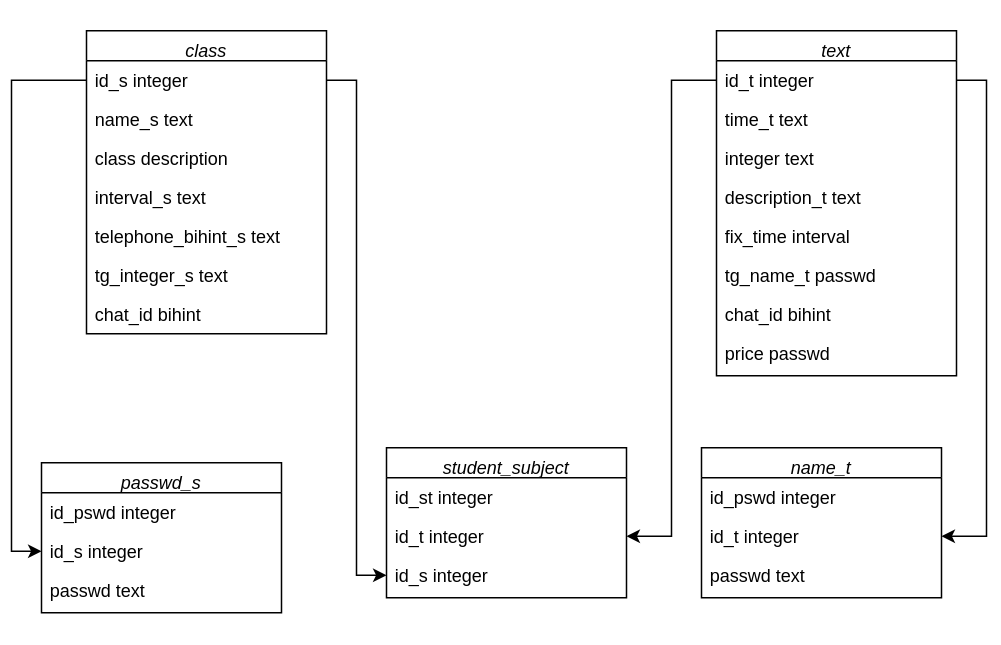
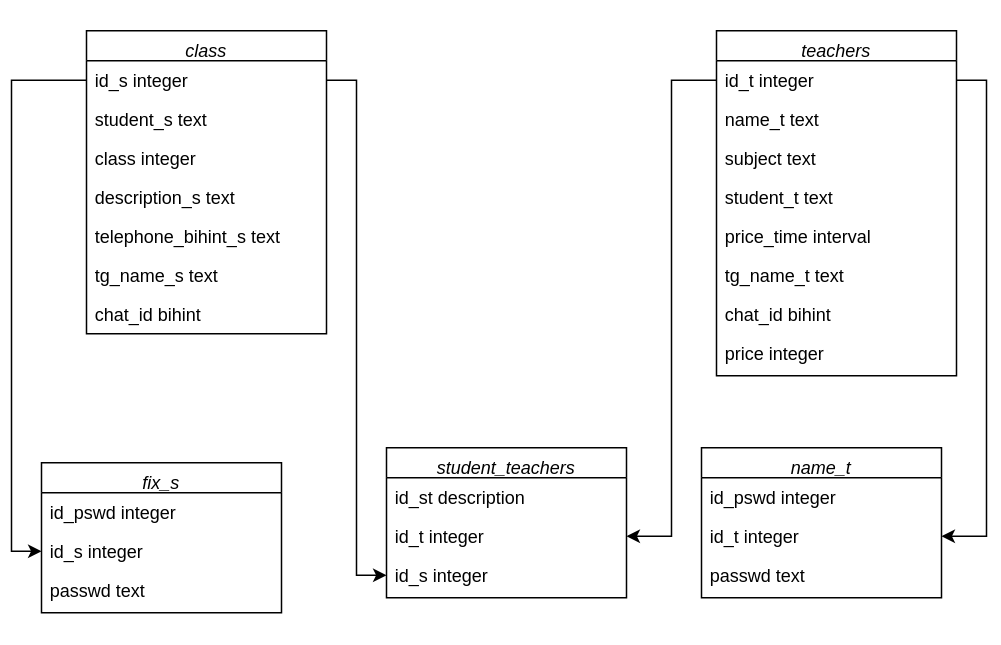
- <mxCell id="10" value="text" style="swimlane;fontStyle=2;align=center;verticalAlign=top;childLayout=stackLayout;horizontal=1;startSize=20;horizontalStack=0;resizeParent=1;resizeLast=0;collapsible=1;marginBottom=0;rounded=0;shadow=0;strokeWidth=1;" vertex="1" parent="1"><mxGeometry x="470" y="20" width="160" height="230" as="geometry"><mxRectangle x="230" y="140" width="160" height="26" as="alternateBounds" /></mxGeometry></mxCell>
+ <mxCell id="10" value="teachers" style="swimlane;fontStyle=2;align=center;verticalAlign=top;childLayout=stackLayout;horizontal=1;startSize=20;horizontalStack=0;resizeParent=1;resizeLast=0;collapsible=1;marginBottom=0;rounded=0;shadow=0;strokeWidth=1;" vertex="1" parent="1"><mxGeometry x="470" y="20" width="160" height="230" as="geometry"><mxRectangle x="230" y="140" width="160" height="26" as="alternateBounds" /></mxGeometry></mxCell>
- <mxCell id="4" value="name_s text" style="text;align=left;verticalAlign=top;spacingLeft=4;spacingRight=4;overflow=hidden;rotatable=0;points=[[0,0.5],[1,0.5]];portConstraint=eastwest;" vertex="1" parent="2"><mxGeometry y="46" width="160" height="26" as="geometry" /></mxCell>
+ <mxCell id="4" value="student_s text" style="text;align=left;verticalAlign=top;spacingLeft=4;spacingRight=4;overflow=hidden;rotatable=0;points=[[0,0.5],[1,0.5]];portConstraint=eastwest;" vertex="1" parent="2"><mxGeometry y="46" width="160" height="26" as="geometry" /></mxCell>
- <mxCell id="12" value="time_t text" style="text;align=left;verticalAlign=top;spacingLeft=4;spacingRight=4;overflow=hidden;rotatable=0;points=[[0,0.5],[1,0.5]];portConstraint=eastwest;" vertex="1" parent="10"><mxGeometry y="46" width="160" height="26" as="geometry" /></mxCell>
+ <mxCell id="12" value="name_t text" style="text;align=left;verticalAlign=top;spacingLeft=4;spacingRight=4;overflow=hidden;rotatable=0;points=[[0,0.5],[1,0.5]];portConstraint=eastwest;" vertex="1" parent="10"><mxGeometry y="46" width="160" height="26" as="geometry" /></mxCell>
- <mxCell id="5" value="class description" style="text;align=left;verticalAlign=top;spacingLeft=4;spacingRight=4;overflow=hidden;rotatable=0;points=[[0,0.5],[1,0.5]];portConstraint=eastwest;" vertex="1" parent="2"><mxGeometry y="72" width="160" height="26" as="geometry" /></mxCell>
+ <mxCell id="5" value="class integer" style="text;align=left;verticalAlign=top;spacingLeft=4;spacingRight=4;overflow=hidden;rotatable=0;points=[[0,0.5],[1,0.5]];portConstraint=eastwest;" vertex="1" parent="2"><mxGeometry y="72" width="160" height="26" as="geometry" /></mxCell>
- <mxCell id="13" value="integer text" style="text;align=left;verticalAlign=top;spacingLeft=4;spacingRight=4;overflow=hidden;rotatable=0;points=[[0,0.5],[1,0.5]];portConstraint=eastwest;" vertex="1" parent="10"><mxGeometry y="72" width="160" height="26" as="geometry" /></mxCell>
+ <mxCell id="13" value="subject text" style="text;align=left;verticalAlign=top;spacingLeft=4;spacingRight=4;overflow=hidden;rotatable=0;points=[[0,0.5],[1,0.5]];portConstraint=eastwest;" vertex="1" parent="10"><mxGeometry y="72" width="160" height="26" as="geometry" /></mxCell>
- <mxCell id="6" value="interval_s text" style="text;align=left;verticalAlign=top;spacingLeft=4;spacingRight=4;overflow=hidden;rotatable=0;points=[[0,0.5],[1,0.5]];portConstraint=eastwest;" vertex="1" parent="2"><mxGeometry y="98" width="160" height="26" as="geometry" /></mxCell>
+ <mxCell id="6" value="description_s text" style="text;align=left;verticalAlign=top;spacingLeft=4;spacingRight=4;overflow=hidden;rotatable=0;points=[[0,0.5],[1,0.5]];portConstraint=eastwest;" vertex="1" parent="2"><mxGeometry y="98" width="160" height="26" as="geometry" /></mxCell>
- <mxCell id="14" value="description_t text" style="text;align=left;verticalAlign=top;spacingLeft=4;spacingRight=4;overflow=hidden;rotatable=0;points=[[0,0.5],[1,0.5]];portConstraint=eastwest;" vertex="1" parent="10"><mxGeometry y="98" width="160" height="26" as="geometry" /></mxCell>
+ <mxCell id="14" value="student_t text" style="text;align=left;verticalAlign=top;spacingLeft=4;spacingRight=4;overflow=hidden;rotatable=0;points=[[0,0.5],[1,0.5]];portConstraint=eastwest;" vertex="1" parent="10"><mxGeometry y="98" width="160" height="26" as="geometry" /></mxCell>
- <mxCell id="15" value="fix_time interval" style="text;align=left;verticalAlign=top;spacingLeft=4;spacingRight=4;overflow=hidden;rotatable=0;points=[[0,0.5],[1,0.5]];portConstraint=eastwest;" vertex="1" parent="10"><mxGeometry y="124" width="160" height="26" as="geometry" /></mxCell>
+ <mxCell id="15" value="price_time interval" style="text;align=left;verticalAlign=top;spacingLeft=4;spacingRight=4;overflow=hidden;rotatable=0;points=[[0,0.5],[1,0.5]];portConstraint=eastwest;" vertex="1" parent="10"><mxGeometry y="124" width="160" height="26" as="geometry" /></mxCell>
- <mxCell id="8" value="tg_integer_s text" style="text;align=left;verticalAlign=top;spacingLeft=4;spacingRight=4;overflow=hidden;rotatable=0;points=[[0,0.5],[1,0.5]];portConstraint=eastwest;" vertex="1" parent="2"><mxGeometry y="150" width="160" height="26" as="geometry" /></mxCell>
+ <mxCell id="8" value="tg_name_s text" style="text;align=left;verticalAlign=top;spacingLeft=4;spacingRight=4;overflow=hidden;rotatable=0;points=[[0,0.5],[1,0.5]];portConstraint=eastwest;" vertex="1" parent="2"><mxGeometry y="150" width="160" height="26" as="geometry" /></mxCell>
- <mxCell id="16" value="tg_name_t passwd" style="text;align=left;verticalAlign=top;spacingLeft=4;spacingRight=4;overflow=hidden;rotatable=0;points=[[0,0.5],[1,0.5]];portConstraint=eastwest;" vertex="1" parent="10"><mxGeometry y="150" width="160" height="26" as="geometry" /></mxCell>
+ <mxCell id="16" value="tg_name_t text" style="text;align=left;verticalAlign=top;spacingLeft=4;spacingRight=4;overflow=hidden;rotatable=0;points=[[0,0.5],[1,0.5]];portConstraint=eastwest;" vertex="1" parent="10"><mxGeometry y="150" width="160" height="26" as="geometry" /></mxCell>
- <mxCell id="18" value="price passwd" style="text;align=left;verticalAlign=top;spacingLeft=4;spacingRight=4;overflow=hidden;rotatable=0;points=[[0,0.5],[1,0.5]];portConstraint=eastwest;" vertex="1" parent="10"><mxGeometry y="202" width="160" height="26" as="geometry" /></mxCell>
+ <mxCell id="18" value="price integer" style="text;align=left;verticalAlign=top;spacingLeft=4;spacingRight=4;overflow=hidden;rotatable=0;points=[[0,0.5],[1,0.5]];portConstraint=eastwest;" vertex="1" parent="10"><mxGeometry y="202" width="160" height="26" as="geometry" /></mxCell>
- <mxCell id="19" value="student_subject" style="swimlane;fontStyle=2;align=center;verticalAlign=top;childLayout=stackLayout;horizontal=1;startSize=20;horizontalStack=0;resizeParent=1;resizeLast=0;collapsible=1;marginBottom=0;rounded=0;shadow=0;strokeWidth=1;" vertex="1" parent="1"><mxGeometry x="250" y="298" width="160" height="100" as="geometry"><mxRectangle x="230" y="140" width="160" height="26" as="alternateBounds" /></mxGeometry></mxCell>
+ <mxCell id="19" value="student_teachers" style="swimlane;fontStyle=2;align=center;verticalAlign=top;childLayout=stackLayout;horizontal=1;startSize=20;horizontalStack=0;resizeParent=1;resizeLast=0;collapsible=1;marginBottom=0;rounded=0;shadow=0;strokeWidth=1;" vertex="1" parent="1"><mxGeometry x="250" y="298" width="160" height="100" as="geometry"><mxRectangle x="230" y="140" width="160" height="26" as="alternateBounds" /></mxGeometry></mxCell>
- <mxCell id="27" value="passwd_s" style="swimlane;fontStyle=2;align=center;verticalAlign=top;childLayout=stackLayout;horizontal=1;startSize=20;horizontalStack=0;resizeParent=1;resizeLast=0;collapsible=1;marginBottom=0;rounded=0;shadow=0;strokeWidth=1;" vertex="1" parent="1"><mxGeometry x="20" y="308" width="160" height="100" as="geometry"><mxRectangle x="230" y="140" width="160" height="26" as="alternateBounds" /></mxGeometry></mxCell>
+ <mxCell id="27" value="fix_s" style="swimlane;fontStyle=2;align=center;verticalAlign=top;childLayout=stackLayout;horizontal=1;startSize=20;horizontalStack=0;resizeParent=1;resizeLast=0;collapsible=1;marginBottom=0;rounded=0;shadow=0;strokeWidth=1;" vertex="1" parent="1"><mxGeometry x="20" y="308" width="160" height="100" as="geometry"><mxRectangle x="230" y="140" width="160" height="26" as="alternateBounds" /></mxGeometry></mxCell>
- <mxCell id="20" value="id_st integer" style="text;align=left;verticalAlign=top;spacingLeft=4;spacingRight=4;overflow=hidden;rotatable=0;points=[[0,0.5],[1,0.5]];portConstraint=eastwest;" vertex="1" parent="19"><mxGeometry y="20" width="160" height="26" as="geometry" /></mxCell>
+ <mxCell id="20" value="id_st description" style="text;align=left;verticalAlign=top;spacingLeft=4;spacingRight=4;overflow=hidden;rotatable=0;points=[[0,0.5],[1,0.5]];portConstraint=eastwest;" vertex="1" parent="19"><mxGeometry y="20" width="160" height="26" as="geometry" /></mxCell>
